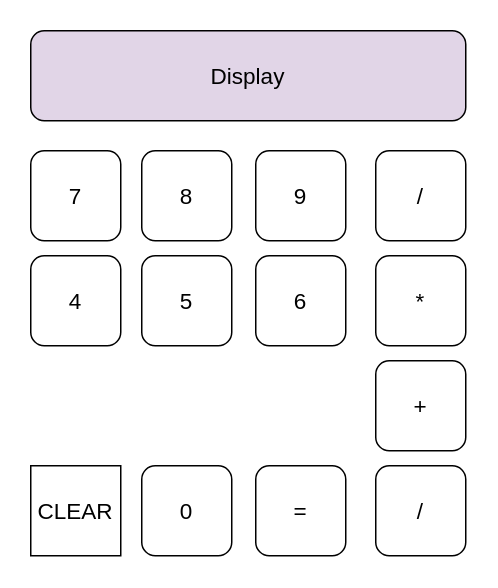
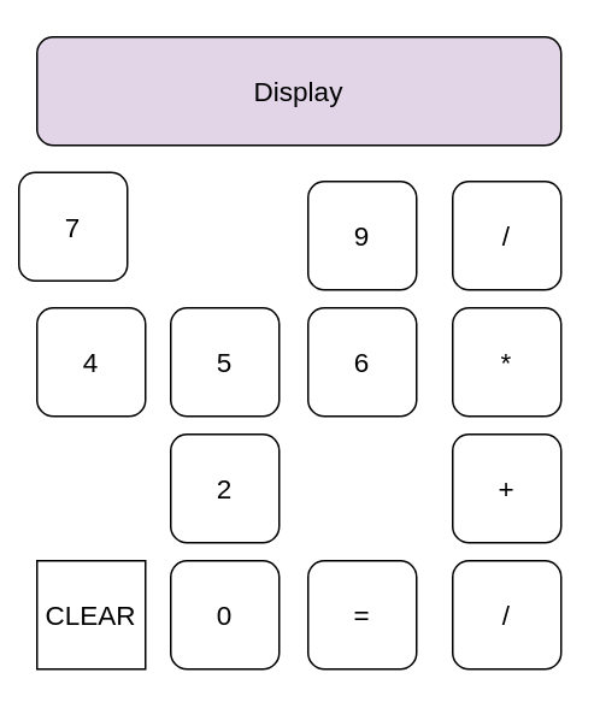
- <mxCell id="3" value="7" style="rounded=1;whiteSpace=wrap;html=1;fontSize=15;" vertex="1" parent="1"><mxGeometry x="20" y="100" width="60" height="60" as="geometry" /></mxCell>
+ <mxCell id="3" value="7" style="rounded=1;whiteSpace=wrap;html=1;fontSize=15;" vertex="1" parent="1"><mxGeometry x="10" y="95" width="60" height="60" as="geometry" /></mxCell>
- <mxCell id="4" value="8" style="rounded=1;whiteSpace=wrap;html=1;fontSize=15;" vertex="1" parent="1"><mxGeometry x="94" y="100" width="60" height="60" as="geometry" /></mxCell>
+ <mxCell id="11" value="2" style="rounded=1;whiteSpace=wrap;html=1;fontSize=15;" vertex="1" parent="1"><mxGeometry x="94" y="240" width="60" height="60" as="geometry" /></mxCell>
